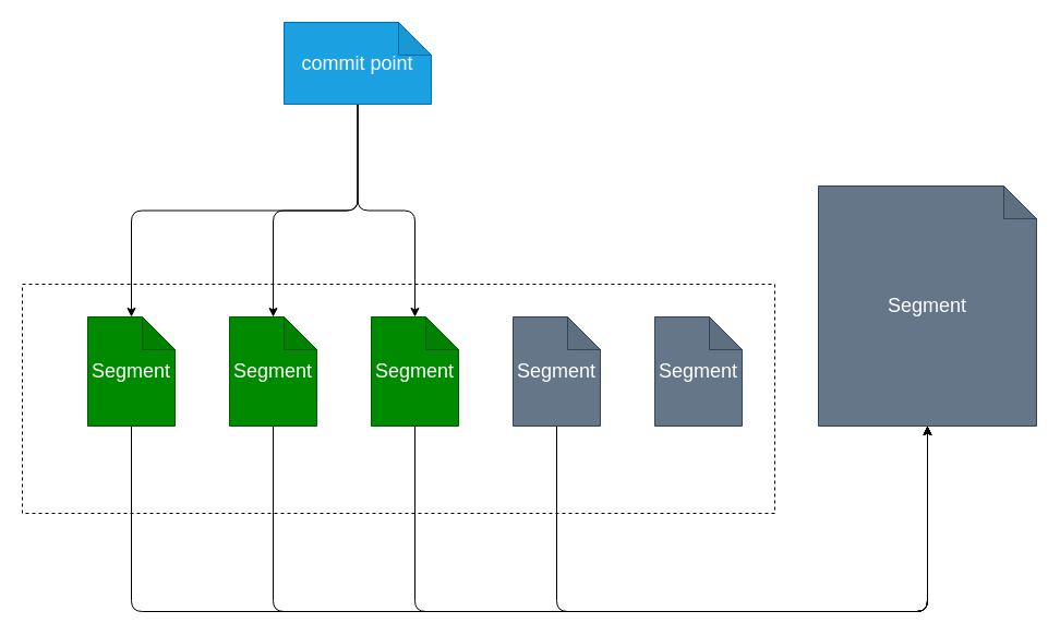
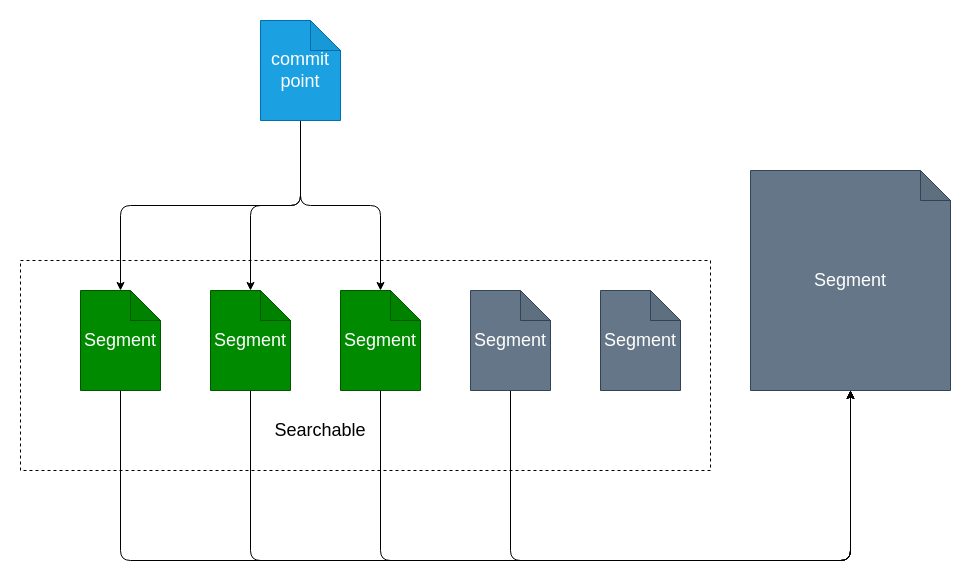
- <mxCell id="6" value="commit point" style="shape=note;whiteSpace=wrap;html=1;backgroundOutline=1;darkOpacity=0.05;fontSize=18;fillColor=#1ba1e2;fontColor=#ffffff;strokeColor=#006EAF;" parent="1" vertex="1"><mxGeometry x="260" y="20" width="135" height="75" as="geometry" /></mxCell>
+ <mxCell id="6" value="commit point" style="shape=note;whiteSpace=wrap;html=1;backgroundOutline=1;darkOpacity=0.05;fontSize=18;fillColor=#1ba1e2;fontColor=#ffffff;strokeColor=#006EAF;" parent="1" vertex="1"><mxGeometry x="260" y="20" width="80" height="100" as="geometry" /></mxCell>
+ <mxCell id="15" value="Searchable" style="text;html=1;strokeColor=none;fillColor=none;align=center;verticalAlign=middle;whiteSpace=wrap;rounded=0;dashed=1;fontSize=18;" parent="1" vertex="1"><mxGeometry x="230" y="400" width="180" height="60" as="geometry" /></mxCell>
